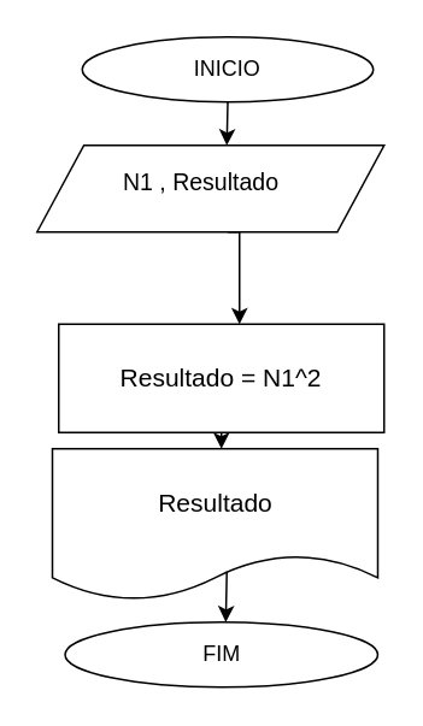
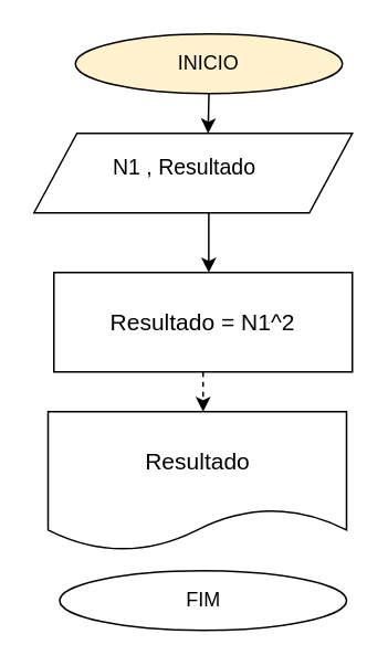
- <mxCell id="2" value="INICIO" style="ellipse;whiteSpace=wrap;html=1;" vertex="1" parent="1"><mxGeometry x="45" y="20" width="161" height="36" as="geometry" /></mxCell>
+ <mxCell id="2" value="INICIO" style="ellipse;whiteSpace=wrap;html=1;fillColor=#fff2cc;" vertex="1" parent="1"><mxGeometry x="45" y="20" width="161" height="36" as="geometry" /></mxCell>
- <mxCell id="5" value="Resultado = N1^2" style="rounded=0;whiteSpace=wrap;html=1;strokeWidth=1;fontSize=14;" vertex="1" parent="1"><mxGeometry x="32" y="179" width="180" height="60" as="geometry" /></mxCell>
+ <mxCell id="5" value="Resultado = N1^2" style="rounded=0;whiteSpace=wrap;html=1;strokeWidth=1;fontSize=14;" vertex="1" parent="1"><mxGeometry x="32" y="164" width="180" height="60" as="geometry" /></mxCell>
- <mxCell id="11" value="" style="endArrow=classic;html=1;fontSize=13;exitX=0.536;exitY=0.81;exitDx=0;exitDy=0;exitPerimeter=0;entryX=0.514;entryY=0;entryDx=0;entryDy=0;entryPerimeter=0;" edge="1" parent="1" source="6" target="7"><mxGeometry width="50" height="50" relative="1" as="geometry"><mxPoint x="128" y="358" as="sourcePoint" /><mxPoint x="122" y="344" as="targetPoint" /></mxGeometry></mxCell>
